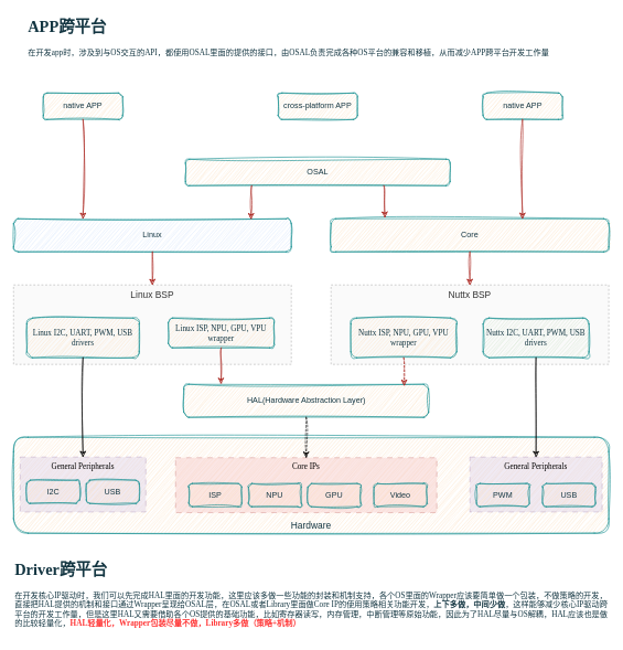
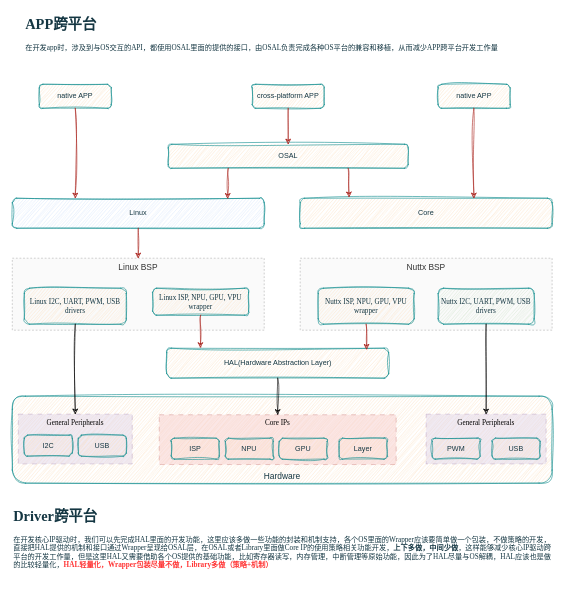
+ <mxCell id="36" value="" style="endArrow=classic;html=1;rounded=0;sketch=1;hachureGap=4;jiggle=2;curveFitting=1;strokeColor=#A8201A;fontFamily=Architects Daughter;fontSource=https%3A%2F%2Ffonts.googleapis.com%2Fcss%3Ffamily%3DArchitects%2BDaughter;fontColor=#143642;fillColor=#FAE5C7;exitX=0.5;exitY=1;exitDx=0;exitDy=0;entryX=0.5;entryY=0;entryDx=0;entryDy=0;" edge="1" parent="1" source="16" target="15"><mxGeometry width="50" height="50" relative="1" as="geometry"><mxPoint x="490" y="320" as="sourcePoint" /><mxPoint x="540" y="270" as="targetPoint" /></mxGeometry></mxCell>
- <mxCell id="33" value="" style="endArrow=classic;html=1;rounded=0;sketch=1;hachureGap=4;jiggle=2;curveFitting=1;strokeColor=#A8201A;fontFamily=Architects Daughter;fontSource=https%3A%2F%2Ffonts.googleapis.com%2Fcss%3Ffamily%3DArchitects%2BDaughter;fontColor=#143642;fillColor=#FAE5C7;exitX=0.5;exitY=1;exitDx=0;exitDy=0;entryX=0.5;entryY=0;entryDx=0;entryDy=0;" edge="1" parent="1" source="9" target="6"><mxGeometry width="50" height="50" relative="1" as="geometry"><mxPoint x="570" y="440" as="sourcePoint" /><mxPoint x="620" y="390" as="targetPoint" /></mxGeometry></mxCell>
- <mxCell id="31" value="" style="endArrow=classic;html=1;rounded=0;sketch=1;hachureGap=4;jiggle=2;curveFitting=1;strokeColor=#A8201A;fontFamily=Architects Daughter;fontSource=https%3A%2F%2Ffonts.googleapis.com%2Fcss%3Ffamily%3DArchitects%2BDaughter;fontColor=#143642;fillColor=#FAE5C7;exitX=0.5;exitY=1;exitDx=0;exitDy=0;entryX=0.901;entryY=0.044;entryDx=0;entryDy=0;entryPerimeter=0;dashed=1;" edge="1" parent="1" source="23" target="22"><mxGeometry width="50" height="50" relative="1" as="geometry"><mxPoint x="700" y="660" as="sourcePoint" /><mxPoint x="750" y="610" as="targetPoint" /></mxGeometry></mxCell>
+ <mxCell id="31" value="" style="endArrow=classic;html=1;rounded=0;sketch=1;hachureGap=4;jiggle=2;curveFitting=1;strokeColor=#A8201A;fontFamily=Architects Daughter;fontSource=https%3A%2F%2Ffonts.googleapis.com%2Fcss%3Ffamily%3DArchitects%2BDaughter;fontColor=#143642;fillColor=#FAE5C7;exitX=0.5;exitY=1;exitDx=0;exitDy=0;entryX=0.901;entryY=0.044;entryDx=0;entryDy=0;entryPerimeter=0;" edge="1" parent="1" source="23" target="22"><mxGeometry width="50" height="50" relative="1" as="geometry"><mxPoint x="700" y="660" as="sourcePoint" /><mxPoint x="750" y="610" as="targetPoint" /></mxGeometry></mxCell>
- <mxCell id="27" value="" style="endArrow=classic;html=1;rounded=1;sketch=1;hachureGap=4;jiggle=2;curveFitting=1;strokeColor=#000000;fontFamily=Architects Daughter;fontSource=https%3A%2F%2Ffonts.googleapis.com%2Fcss%3Ffamily%3DArchitects%2BDaughter;fontColor=#143642;fillColor=#FAE5C7;exitX=0.5;exitY=1;exitDx=0;exitDy=0;entryX=0.5;entryY=0;entryDx=0;entryDy=0;curved=0;dashed=1;" edge="1" parent="1" source="22" target="3"><mxGeometry width="50" height="50" relative="1" as="geometry"><mxPoint x="470" y="680" as="sourcePoint" /><mxPoint x="520" y="630" as="targetPoint" /></mxGeometry></mxCell>
+ <mxCell id="27" value="" style="endArrow=classic;html=1;rounded=1;sketch=1;hachureGap=4;jiggle=2;curveFitting=1;strokeColor=#000000;fontFamily=Architects Daughter;fontSource=https%3A%2F%2Ffonts.googleapis.com%2Fcss%3Ffamily%3DArchitects%2BDaughter;fontColor=#143642;fillColor=#FAE5C7;exitX=0.5;exitY=1;exitDx=0;exitDy=0;entryX=0.5;entryY=0;entryDx=0;entryDy=0;curved=0;" edge="1" parent="1" source="22" target="3"><mxGeometry width="50" height="50" relative="1" as="geometry"><mxPoint x="470" y="680" as="sourcePoint" /><mxPoint x="520" y="630" as="targetPoint" /></mxGeometry></mxCell>
- <mxCell id="19" value="Video" style="rounded=1;whiteSpace=wrap;html=1;sketch=1;curveFitting=1;jiggle=2;labelBackgroundColor=none;fillColor=#FAE5C7;strokeColor=#0F8B8D;fontColor=#143642;" vertex="1" parent="1"><mxGeometry x="565" y="730" width="80" height="35" as="geometry" /></mxCell>
+ <mxCell id="19" value="Layer" style="rounded=1;whiteSpace=wrap;html=1;sketch=1;curveFitting=1;jiggle=2;labelBackgroundColor=none;fillColor=#FAE5C7;strokeColor=#0F8B8D;fontColor=#143642;" vertex="1" parent="1"><mxGeometry x="565" y="730" width="80" height="35" as="geometry" /></mxCell>
